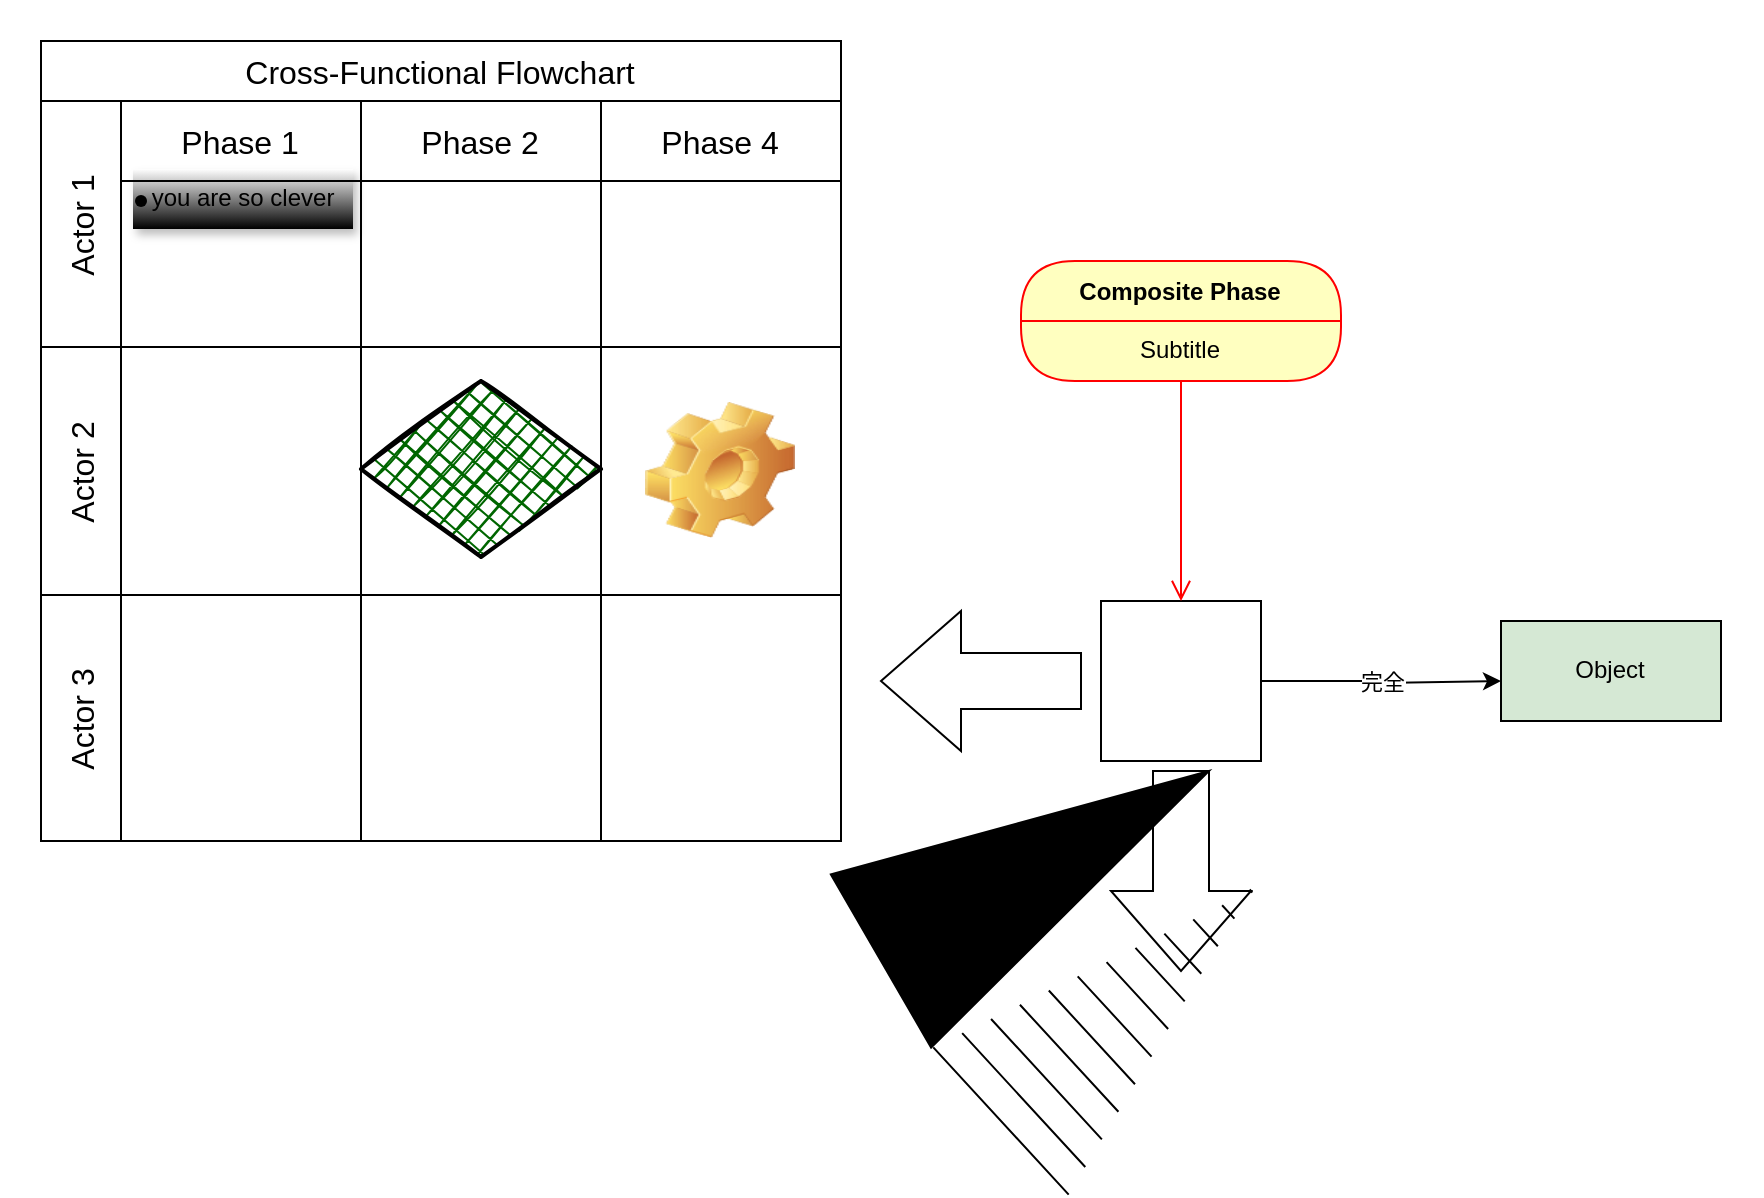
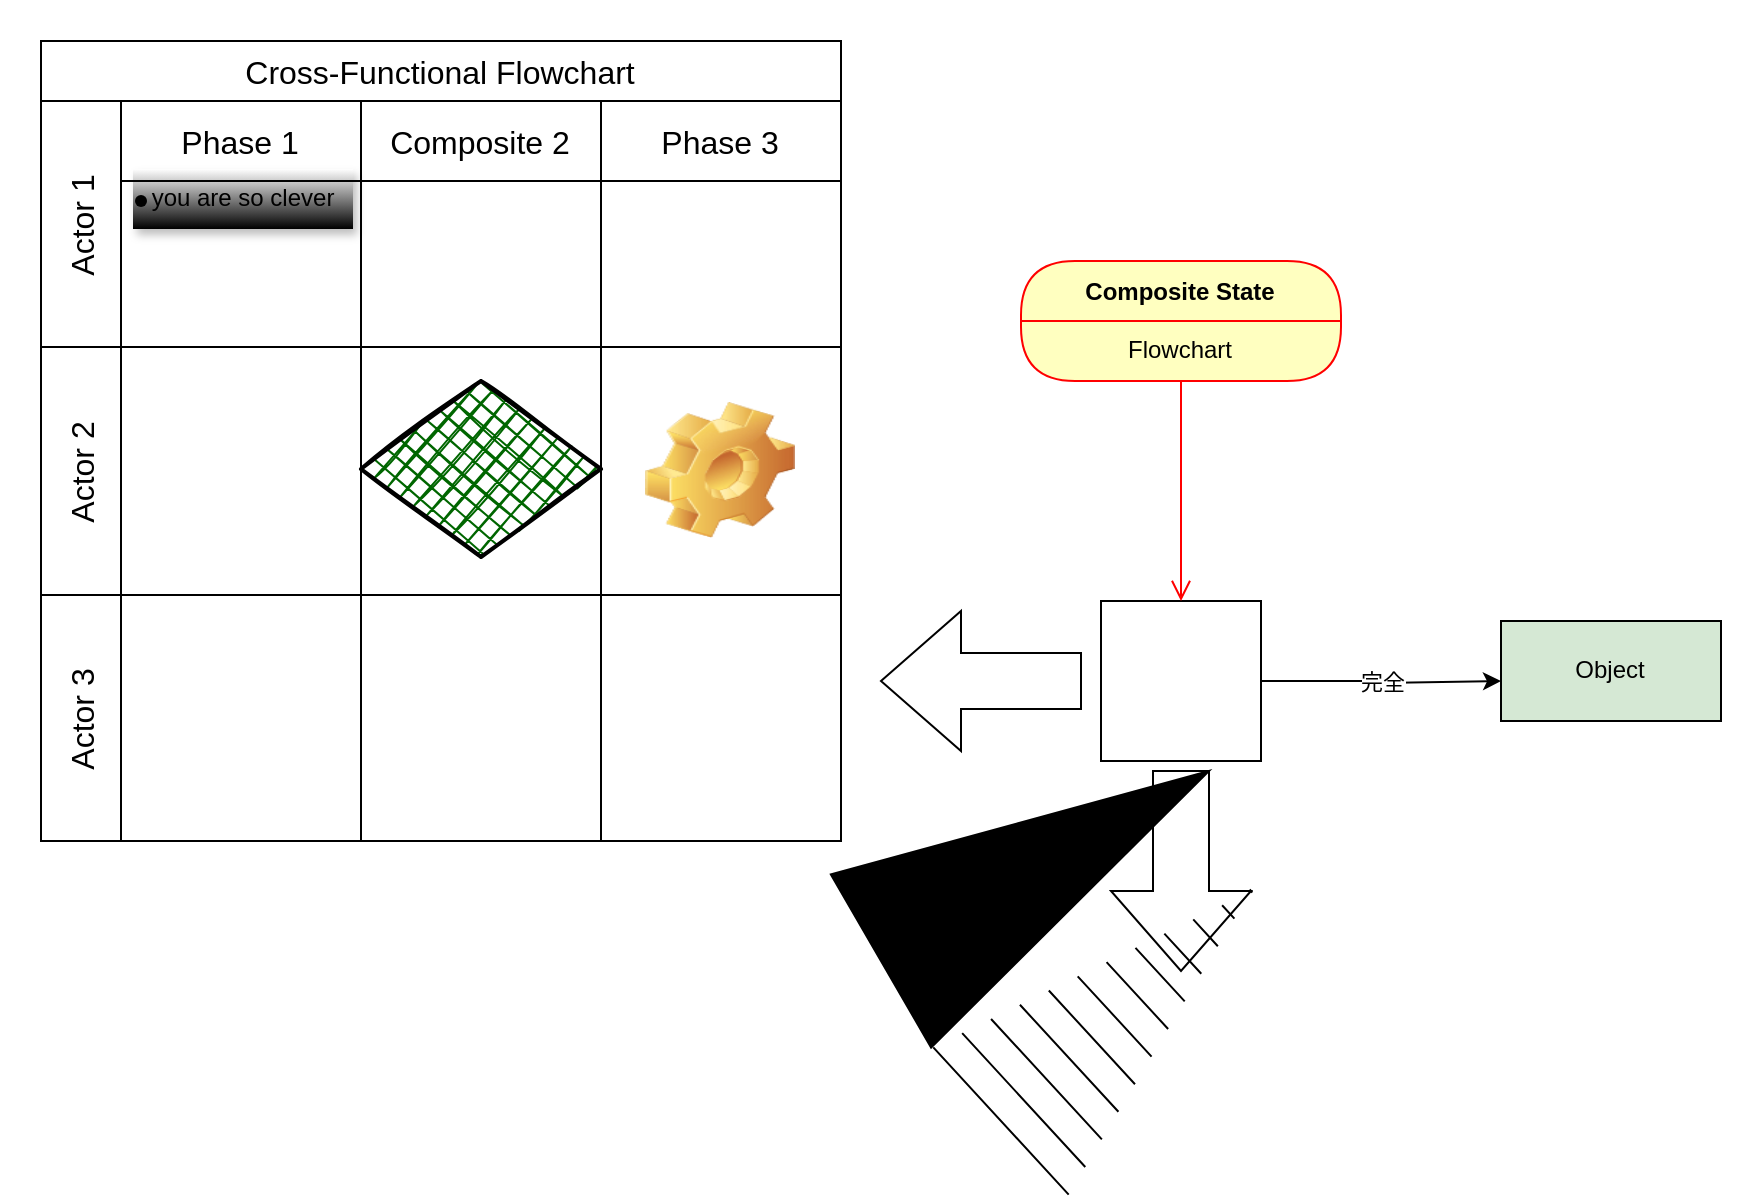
- <mxCell id="19" value="Phase 2" style="swimlane;swimlaneHead=0;swimlaneBody=0;fontStyle=0;strokeColor=inherit;connectable=0;fillColor=none;startSize=40;collapsible=0;recursiveResize=0;expand=0;fontSize=16;" vertex="1" parent="16"><mxGeometry x="160" width="120" height="123" as="geometry"><mxRectangle width="120" height="123" as="alternateBounds" /></mxGeometry></mxCell>
+ <mxCell id="19" value="Composite 2" style="swimlane;swimlaneHead=0;swimlaneBody=0;fontStyle=0;strokeColor=inherit;connectable=0;fillColor=none;startSize=40;collapsible=0;recursiveResize=0;expand=0;fontSize=16;" vertex="1" parent="16"><mxGeometry x="160" width="120" height="123" as="geometry"><mxRectangle width="120" height="123" as="alternateBounds" /></mxGeometry></mxCell>
- <mxCell id="20" value="Phase 4" style="swimlane;swimlaneHead=0;swimlaneBody=0;fontStyle=0;strokeColor=inherit;connectable=0;fillColor=none;startSize=40;collapsible=0;recursiveResize=0;expand=0;fontSize=16;" vertex="1" parent="16"><mxGeometry x="280" width="120" height="123" as="geometry"><mxRectangle width="120" height="123" as="alternateBounds" /></mxGeometry></mxCell>
+ <mxCell id="20" value="Phase 3" style="swimlane;swimlaneHead=0;swimlaneBody=0;fontStyle=0;strokeColor=inherit;connectable=0;fillColor=none;startSize=40;collapsible=0;recursiveResize=0;expand=0;fontSize=16;" vertex="1" parent="16"><mxGeometry x="280" width="120" height="123" as="geometry"><mxRectangle width="120" height="123" as="alternateBounds" /></mxGeometry></mxCell>
- <mxCell id="8" value="Composite Phase" style="swimlane;fontStyle=1;align=center;verticalAlign=middle;childLayout=stackLayout;horizontal=1;startSize=30;horizontalStack=0;resizeParent=0;resizeLast=1;container=0;fontColor=#000000;collapsible=0;rounded=1;arcSize=30;strokeColor=#ff0000;fillColor=#ffffc0;swimlaneFillColor=#ffffc0;dropTarget=0;" vertex="1" parent="1"><mxGeometry x="510" y="130" width="160" height="60" as="geometry" /></mxCell>
+ <mxCell id="8" value="Composite State" style="swimlane;fontStyle=1;align=center;verticalAlign=middle;childLayout=stackLayout;horizontal=1;startSize=30;horizontalStack=0;resizeParent=0;resizeLast=1;container=0;fontColor=#000000;collapsible=0;rounded=1;arcSize=30;strokeColor=#ff0000;fillColor=#ffffc0;swimlaneFillColor=#ffffc0;dropTarget=0;" vertex="1" parent="1"><mxGeometry x="510" y="130" width="160" height="60" as="geometry" /></mxCell>
- <mxCell id="9" value="Subtitle" style="text;html=1;strokeColor=none;fillColor=none;align=center;verticalAlign=middle;spacingLeft=4;spacingRight=4;whiteSpace=wrap;overflow=hidden;rotatable=0;fontColor=#000000;" vertex="1" parent="8"><mxGeometry y="30" width="160" height="30" as="geometry" /></mxCell>
+ <mxCell id="9" value="Flowchart" style="text;html=1;strokeColor=none;fillColor=none;align=center;verticalAlign=middle;spacingLeft=4;spacingRight=4;whiteSpace=wrap;overflow=hidden;rotatable=0;fontColor=#000000;" vertex="1" parent="8"><mxGeometry y="30" width="160" height="30" as="geometry" /></mxCell>
